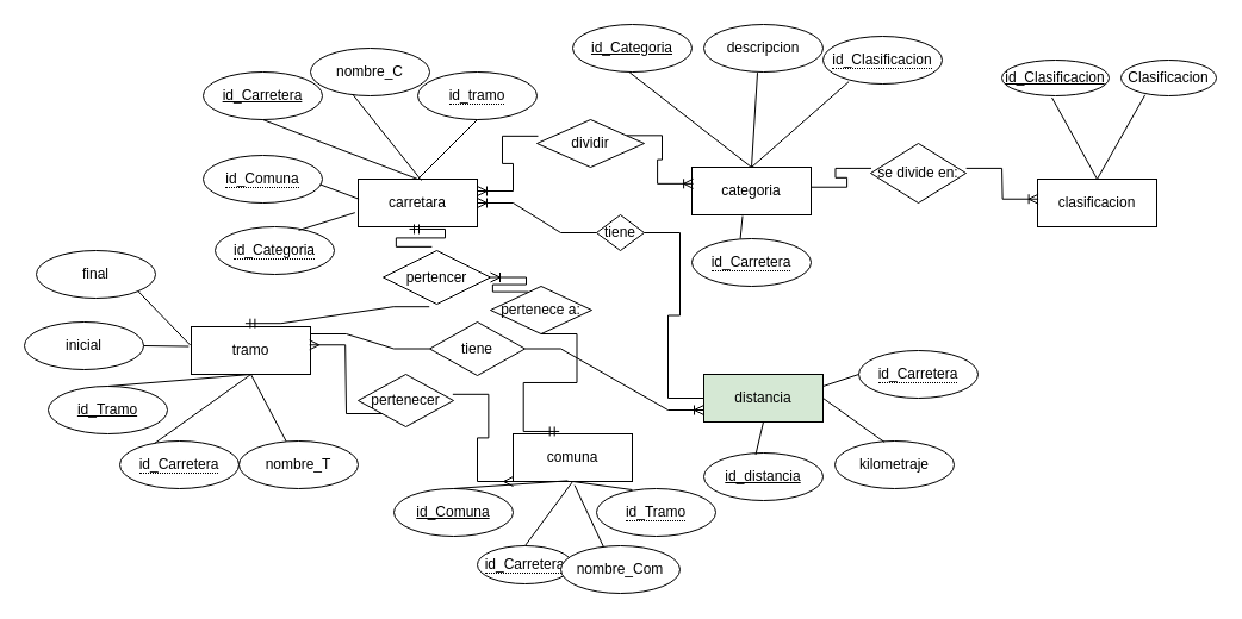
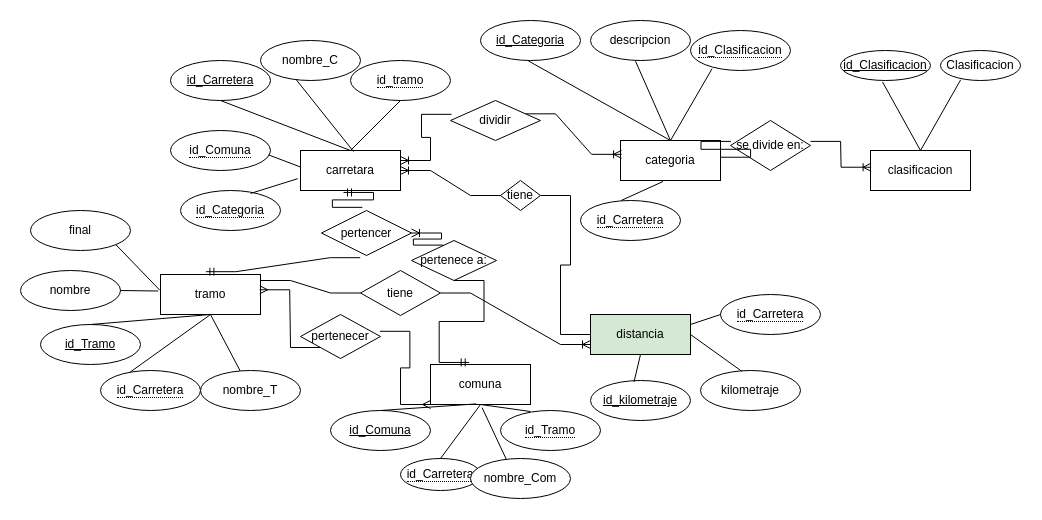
- <mxCell id="9" value="categoria" style="whiteSpace=wrap;html=1;align=center;" vertex="1" parent="1"><mxGeometry x="580" y="140" width="100" height="40" as="geometry" /></mxCell>
+ <mxCell id="9" value="categoria" style="whiteSpace=wrap;html=1;align=center;" vertex="1" parent="1"><mxGeometry x="620" y="140" width="100" height="40" as="geometry" /></mxCell>
- <mxCell id="71" value="inicial" style="ellipse;whiteSpace=wrap;html=1;align=center;" vertex="1" parent="1"><mxGeometry x="20" y="270" width="100" height="40" as="geometry" /></mxCell>
+ <mxCell id="71" value="nombre" style="ellipse;whiteSpace=wrap;html=1;align=center;" vertex="1" parent="1"><mxGeometry x="20" y="270" width="100" height="40" as="geometry" /></mxCell>
- <mxCell id="59" value="id_distancia" style="ellipse;whiteSpace=wrap;html=1;align=center;fontStyle=4;" vertex="1" parent="1"><mxGeometry x="590" y="380" width="100" height="40" as="geometry" /></mxCell>
+ <mxCell id="59" value="id_kilometraje" style="ellipse;whiteSpace=wrap;html=1;align=center;fontStyle=4;" vertex="1" parent="1"><mxGeometry x="590" y="380" width="100" height="40" as="geometry" /></mxCell>
